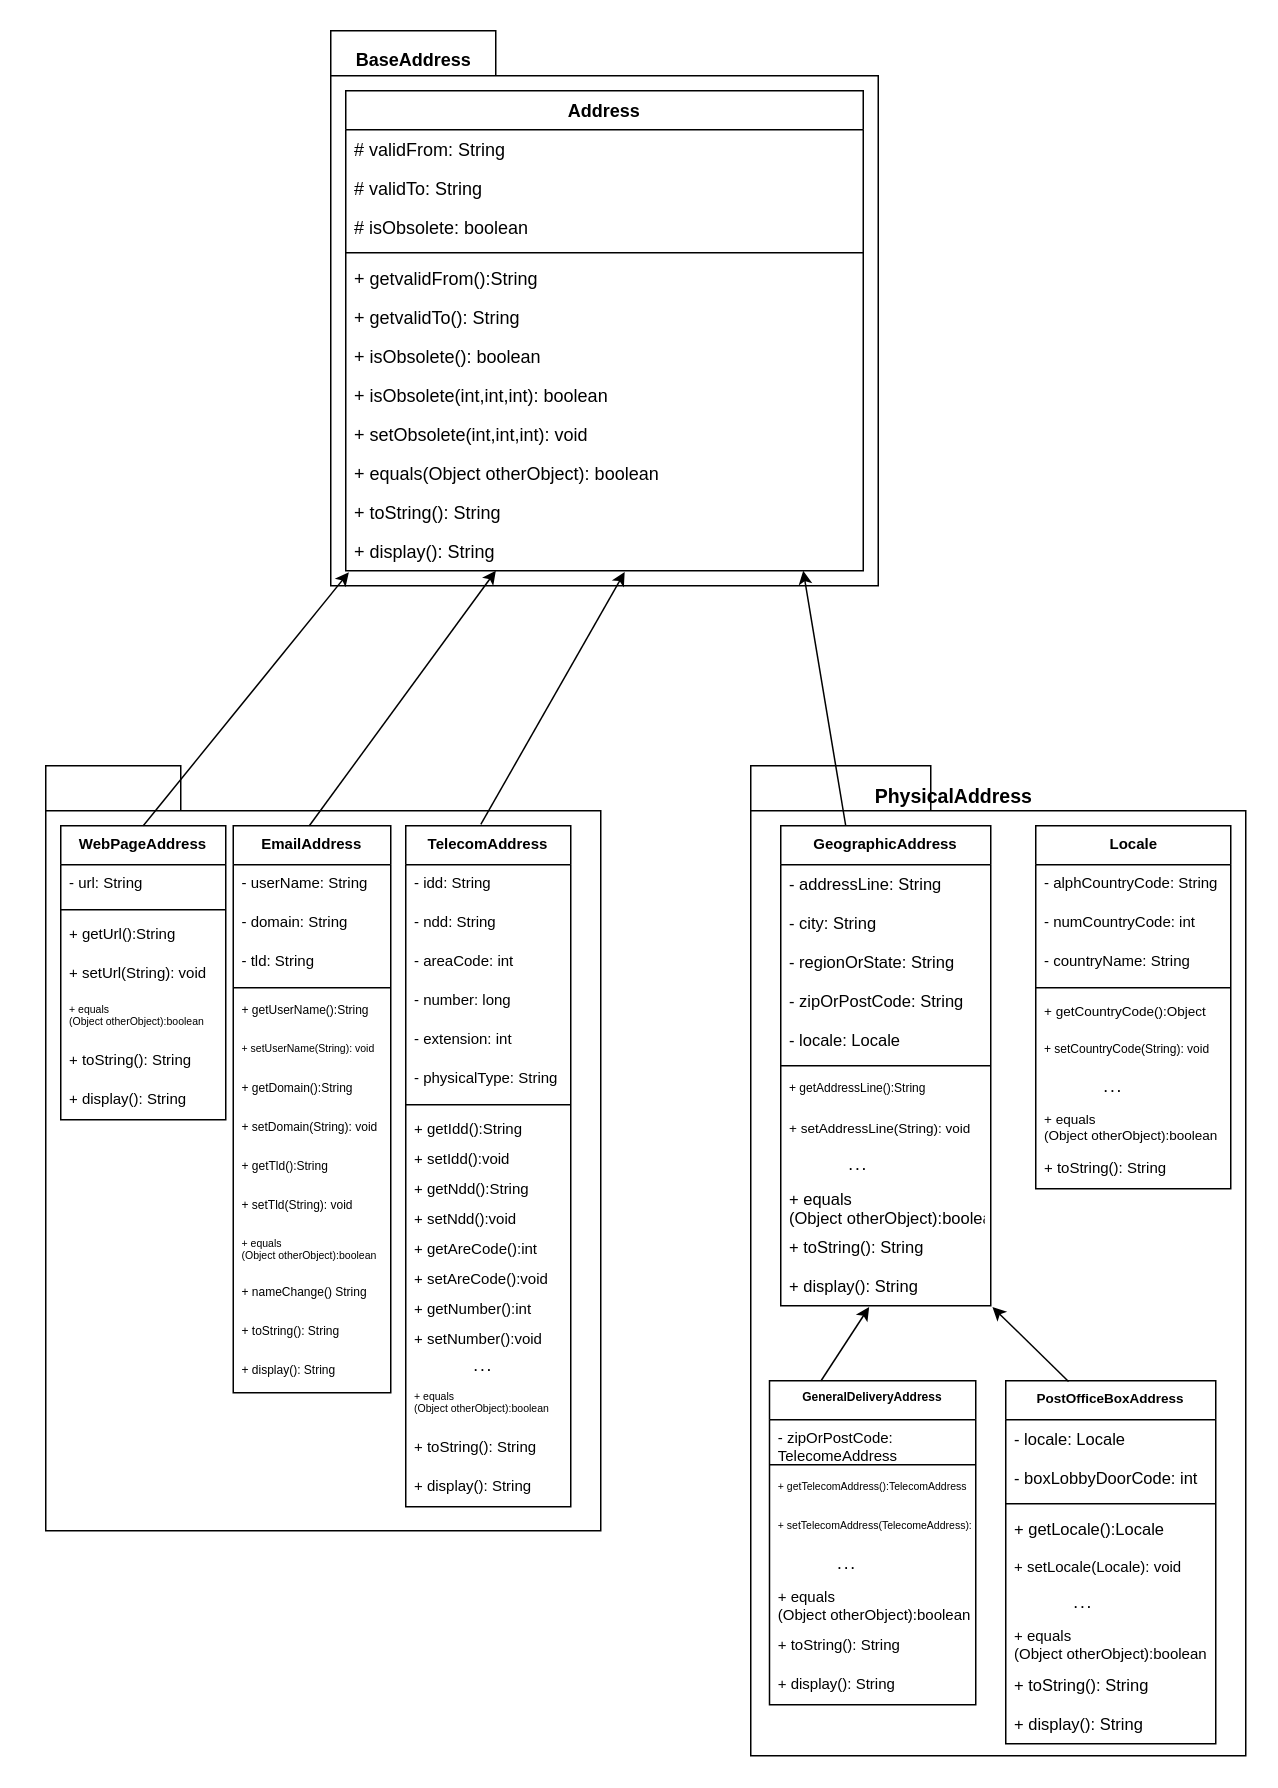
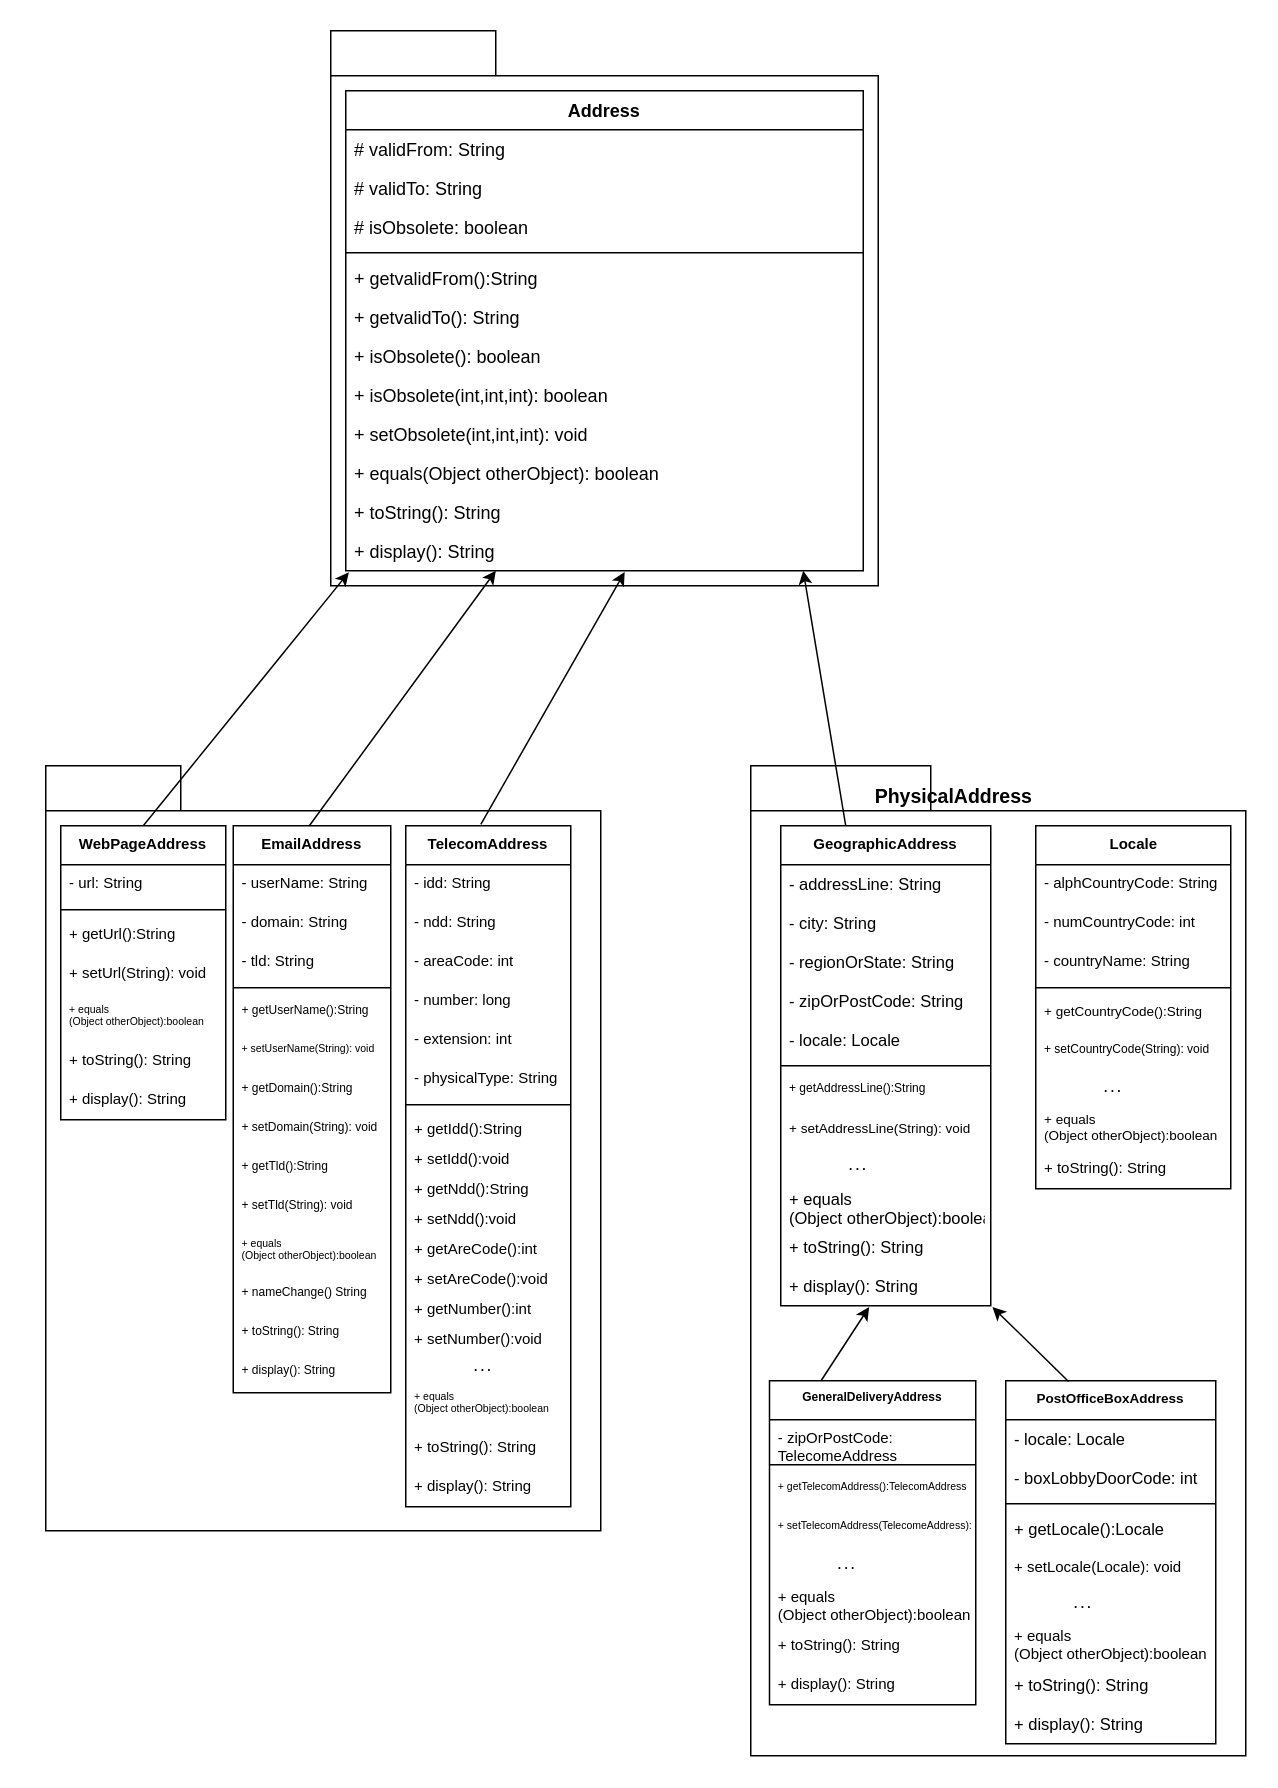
- <mxCell id="17" value="BaseAddress" style="text;html=1;align=center;verticalAlign=middle;resizable=0;points=[];autosize=1;fontStyle=1" parent="1" vertex="1"><mxGeometry x="230" y="30" width="90" height="20" as="geometry" /></mxCell>
- <mxCell id="85" value="+ getCountryCode():Object" style="text;strokeColor=none;fillColor=none;align=left;verticalAlign=top;spacingLeft=4;spacingRight=4;overflow=hidden;rotatable=0;points=[[0,0.5],[1,0.5]];portConstraint=eastwest;fontSize=9;" parent="80" vertex="1"><mxGeometry y="112" width="130" height="26" as="geometry" /></mxCell>
+ <mxCell id="85" value="+ getCountryCode():String" style="text;strokeColor=none;fillColor=none;align=left;verticalAlign=top;spacingLeft=4;spacingRight=4;overflow=hidden;rotatable=0;points=[[0,0.5],[1,0.5]];portConstraint=eastwest;fontSize=9;" parent="80" vertex="1"><mxGeometry y="112" width="130" height="26" as="geometry" /></mxCell>
